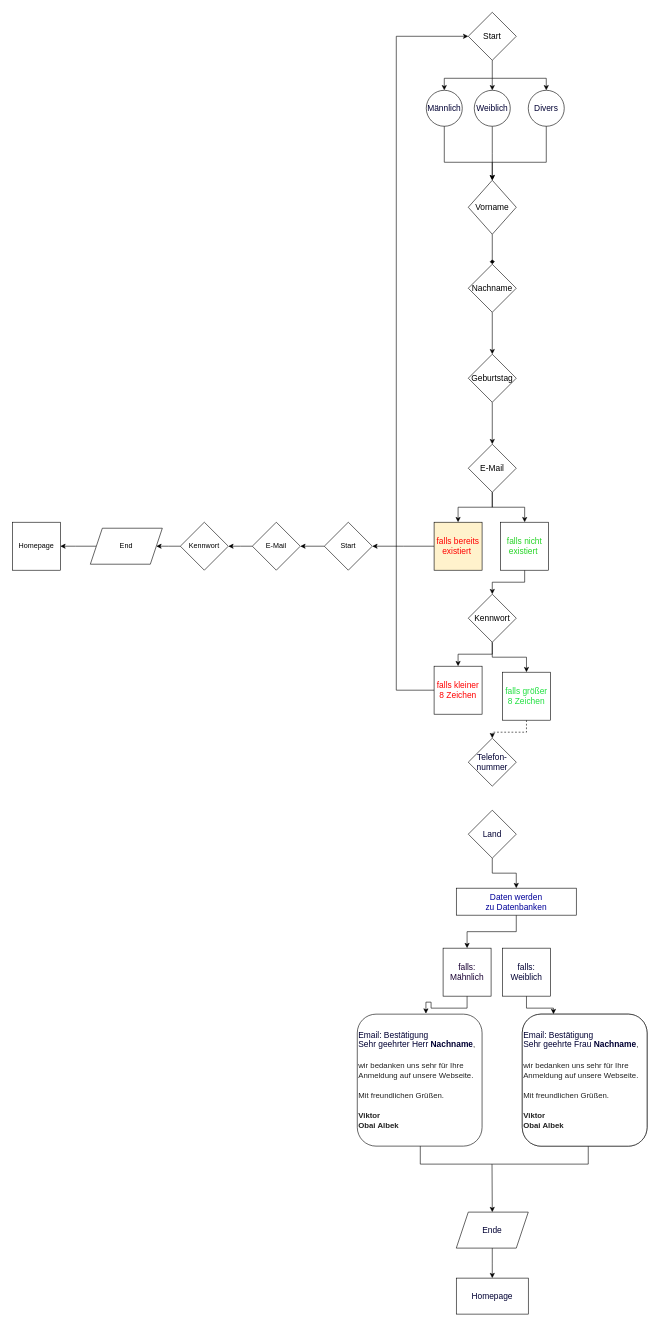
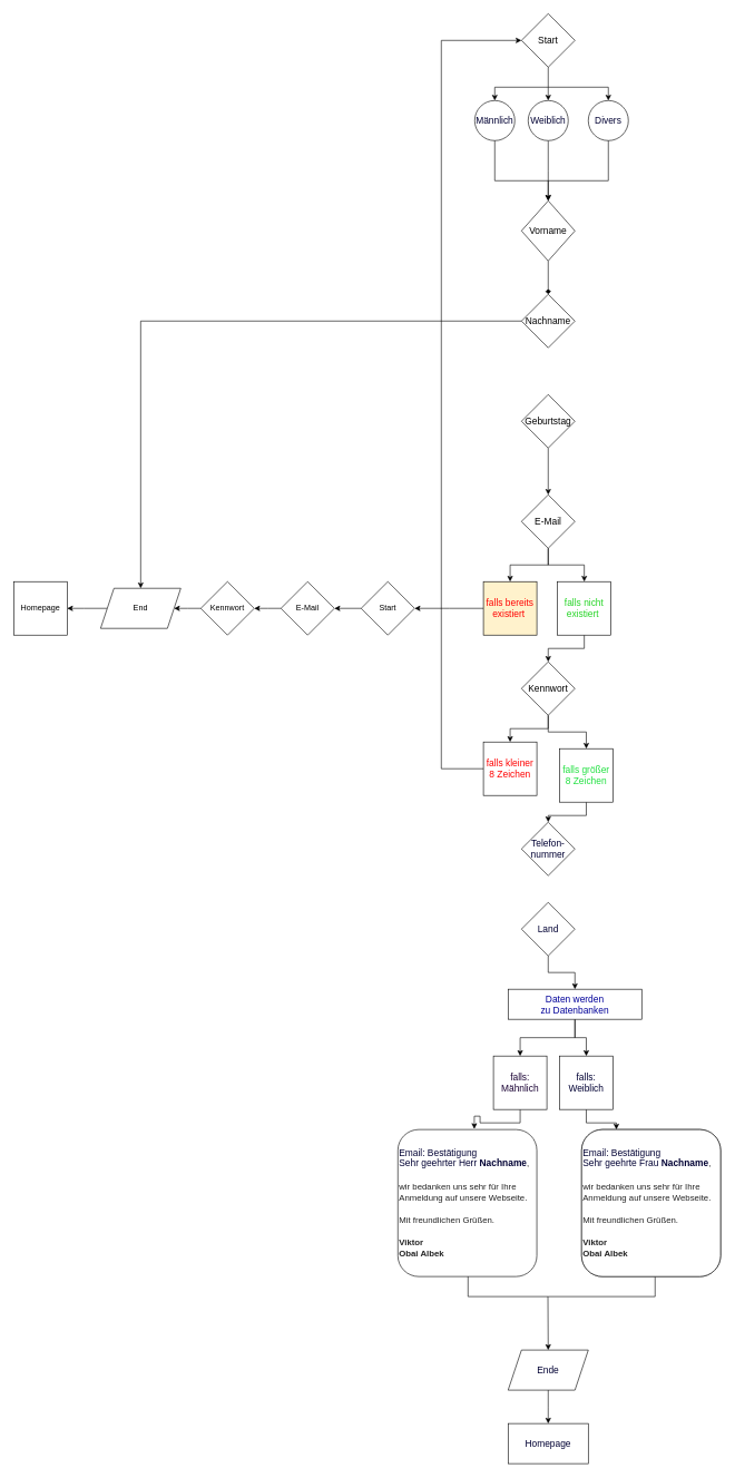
- <mxCell id="5" style="edgeStyle=orthogonalEdgeStyle;rounded=0;orthogonalLoop=1;jettySize=auto;html=1;entryX=0.5;entryY=0;entryDx=0;entryDy=0;strokeWidth=1;fontSize=14;fontColor=#000033;" parent="1" source="6" target="8" edge="1"><mxGeometry relative="1" as="geometry" /></mxCell>
+ <mxCell id="5" style="edgeStyle=orthogonalEdgeStyle;rounded=0;orthogonalLoop=1;jettySize=auto;html=1;strokeWidth=1;fontSize=14;fontColor=#000033;" parent="1" source="6" target="68" edge="1"><mxGeometry relative="1" as="geometry" /></mxCell>
- <mxCell id="19" style="edgeStyle=orthogonalEdgeStyle;rounded=0;orthogonalLoop=1;jettySize=auto;html=1;strokeWidth=1;fontSize=14;fontColor=#000033;dashed=1;" parent="1" source="20" target="25" edge="1"><mxGeometry relative="1" as="geometry" /></mxCell>
+ <mxCell id="19" style="edgeStyle=orthogonalEdgeStyle;rounded=0;orthogonalLoop=1;jettySize=auto;html=1;strokeWidth=1;fontSize=14;fontColor=#000033;" parent="1" source="20" target="25" edge="1"><mxGeometry relative="1" as="geometry" /></mxCell>
+ <mxCell id="29" style="edgeStyle=orthogonalEdgeStyle;rounded=0;orthogonalLoop=1;jettySize=auto;html=1;entryX=0.5;entryY=0;entryDx=0;entryDy=0;strokeWidth=1;fontSize=14;fontColor=#000033;" parent="1" source="30" target="50" edge="1"><mxGeometry relative="1" as="geometry" /></mxCell>
